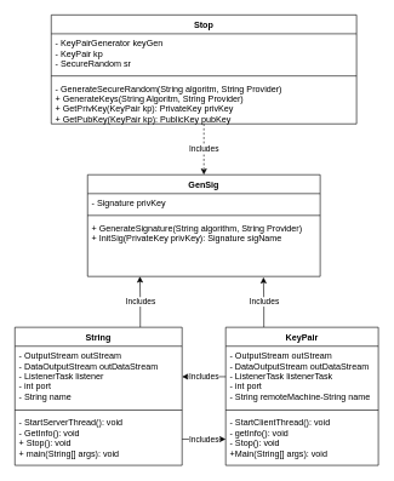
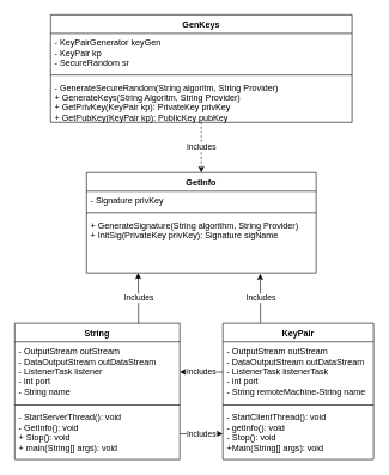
- <mxCell id="3" value="Stop" style="swimlane;fontStyle=1;align=center;verticalAlign=top;childLayout=stackLayout;horizontal=1;startSize=26;horizontalStack=0;resizeParent=1;resizeParentMax=0;resizeLast=0;collapsible=1;marginBottom=0;" parent="1" vertex="1"><mxGeometry x="70" y="20" width="420" height="150" as="geometry" /></mxCell>
+ <mxCell id="3" value="GenKeys" style="swimlane;fontStyle=1;align=center;verticalAlign=top;childLayout=stackLayout;horizontal=1;startSize=26;horizontalStack=0;resizeParent=1;resizeParentMax=0;resizeLast=0;collapsible=1;marginBottom=0;" parent="1" vertex="1"><mxGeometry x="70" y="20" width="420" height="150" as="geometry" /></mxCell>
- <mxCell id="7" value="GenSig" style="swimlane;fontStyle=1;align=center;verticalAlign=top;childLayout=stackLayout;horizontal=1;startSize=26;horizontalStack=0;resizeParent=1;resizeParentMax=0;resizeLast=0;collapsible=1;marginBottom=0;" parent="1" vertex="1"><mxGeometry x="120" y="240" width="320" height="140" as="geometry" /></mxCell>
+ <mxCell id="7" value="GetInfo" style="swimlane;fontStyle=1;align=center;verticalAlign=top;childLayout=stackLayout;horizontal=1;startSize=26;horizontalStack=0;resizeParent=1;resizeParentMax=0;resizeLast=0;collapsible=1;marginBottom=0;" parent="1" vertex="1"><mxGeometry x="120" y="240" width="320" height="140" as="geometry" /></mxCell>
